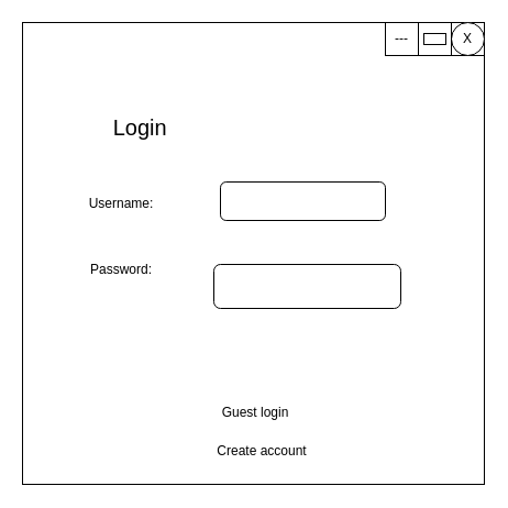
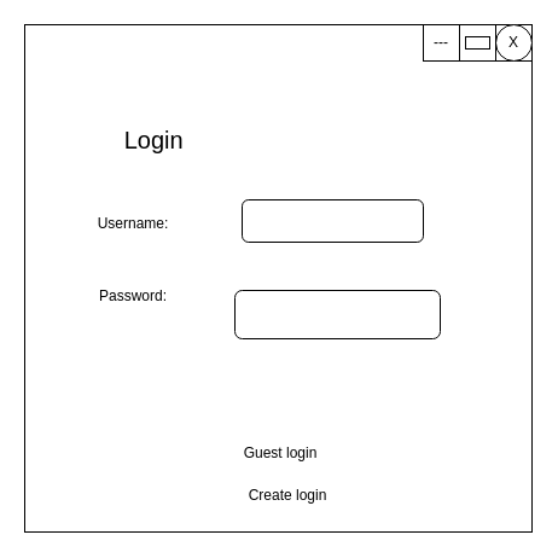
- <mxCell id="12" value="Create account" style="text;html=1;align=center;verticalAlign=middle;whiteSpace=wrap;rounded=0;" vertex="1" parent="1"><mxGeometry x="194" y="400" width="88" height="20" as="geometry" /></mxCell>
+ <mxCell id="12" value="Create login" style="text;html=1;align=center;verticalAlign=middle;whiteSpace=wrap;rounded=0;" vertex="1" parent="1"><mxGeometry x="194" y="400" width="88" height="20" as="geometry" /></mxCell>
